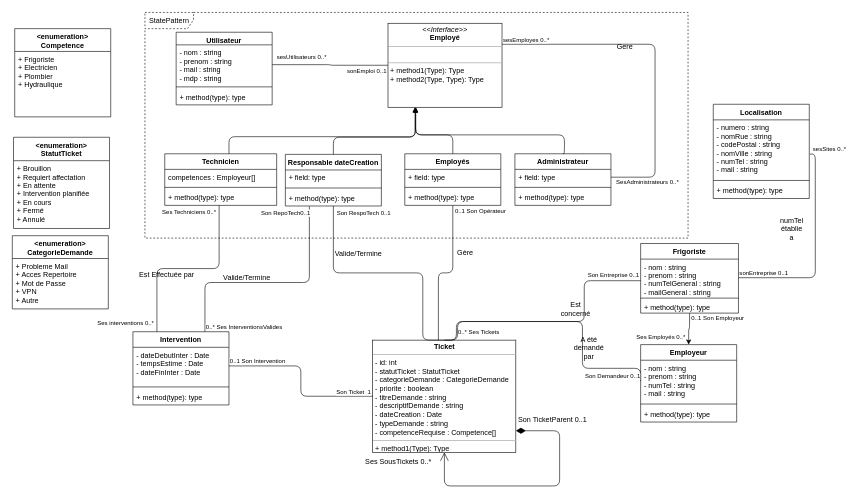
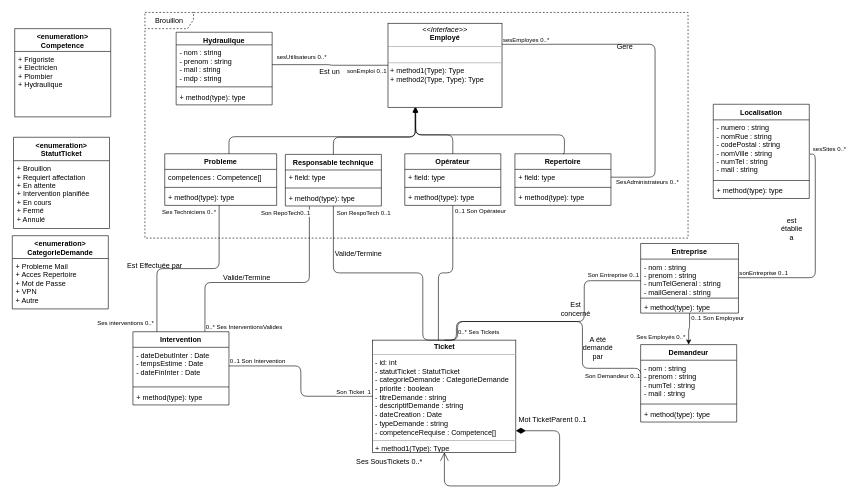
- <mxCell id="2" value="StatePattern" style="shape=umlFrame;whiteSpace=wrap;html=1;dashed=1;width=81;height=27;" parent="1" vertex="1"><mxGeometry x="241" y="20" width="905" height="376" as="geometry" /></mxCell>
+ <mxCell id="2" value="Brouillon" style="shape=umlFrame;whiteSpace=wrap;html=1;dashed=1;width=81;height=27;" parent="1" vertex="1"><mxGeometry x="241" y="20" width="905" height="376" as="geometry" /></mxCell>
- <mxCell id="28" value="Utilisateur" style="swimlane;fontStyle=1;align=center;verticalAlign=top;childLayout=stackLayout;horizontal=1;startSize=21;horizontalStack=0;resizeParent=1;resizeParentMax=0;resizeLast=0;collapsible=1;marginBottom=0;" parent="1" vertex="1"><mxGeometry x="293" y="53" width="160" height="121" as="geometry" /></mxCell>
+ <mxCell id="28" value="Hydraulique" style="swimlane;fontStyle=1;align=center;verticalAlign=top;childLayout=stackLayout;horizontal=1;startSize=21;horizontalStack=0;resizeParent=1;resizeParentMax=0;resizeLast=0;collapsible=1;marginBottom=0;" parent="1" vertex="1"><mxGeometry x="293" y="53" width="160" height="121" as="geometry" /></mxCell>
+ <mxCell id="71" value="Est un" style="text;html=1;strokeColor=none;fillColor=none;align=center;verticalAlign=middle;whiteSpace=wrap;rounded=0;" parent="1" vertex="1"><mxGeometry x="529" y="109" width="40" height="20" as="geometry" /></mxCell>
- <mxCell id="15" value="Technicien" style="swimlane;fontStyle=1;align=center;verticalAlign=top;childLayout=stackLayout;horizontal=1;startSize=26;horizontalStack=0;resizeParent=1;resizeParentMax=0;resizeLast=0;collapsible=1;marginBottom=0;" parent="1" vertex="1"><mxGeometry x="274" y="255.5" width="186.5" height="86" as="geometry"><mxRectangle x="-55" y="88" width="89" height="26" as="alternateBounds" /></mxGeometry></mxCell>
+ <mxCell id="15" value="Probleme" style="swimlane;fontStyle=1;align=center;verticalAlign=top;childLayout=stackLayout;horizontal=1;startSize=26;horizontalStack=0;resizeParent=1;resizeParentMax=0;resizeLast=0;collapsible=1;marginBottom=0;" parent="1" vertex="1"><mxGeometry x="274" y="255.5" width="186.5" height="86" as="geometry"><mxRectangle x="-55" y="88" width="89" height="26" as="alternateBounds" /></mxGeometry></mxCell>
- <mxCell id="11" value="Responsable dateCreation" style="swimlane;fontStyle=1;align=center;verticalAlign=top;childLayout=stackLayout;horizontal=1;startSize=26;horizontalStack=0;resizeParent=1;resizeParentMax=0;resizeLast=0;collapsible=1;marginBottom=0;" parent="1" vertex="1"><mxGeometry x="475" y="256.5" width="160" height="86" as="geometry" /></mxCell>
+ <mxCell id="11" value="Responsable technique" style="swimlane;fontStyle=1;align=center;verticalAlign=top;childLayout=stackLayout;horizontal=1;startSize=26;horizontalStack=0;resizeParent=1;resizeParentMax=0;resizeLast=0;collapsible=1;marginBottom=0;" parent="1" vertex="1"><mxGeometry x="475" y="256.5" width="160" height="86" as="geometry" /></mxCell>
- <mxCell id="19" value="Employés" style="swimlane;fontStyle=1;align=center;verticalAlign=top;childLayout=stackLayout;horizontal=1;startSize=26;horizontalStack=0;resizeParent=1;resizeParentMax=0;resizeLast=0;collapsible=1;marginBottom=0;" parent="1" vertex="1"><mxGeometry x="674" y="255.5" width="160" height="86" as="geometry" /></mxCell>
+ <mxCell id="19" value="Opérateur" style="swimlane;fontStyle=1;align=center;verticalAlign=top;childLayout=stackLayout;horizontal=1;startSize=26;horizontalStack=0;resizeParent=1;resizeParentMax=0;resizeLast=0;collapsible=1;marginBottom=0;" parent="1" vertex="1"><mxGeometry x="674" y="255.5" width="160" height="86" as="geometry" /></mxCell>
- <mxCell id="7" value="Administrateur" style="swimlane;fontStyle=1;align=center;verticalAlign=top;childLayout=stackLayout;horizontal=1;startSize=26;horizontalStack=0;resizeParent=1;resizeParentMax=0;resizeLast=0;collapsible=1;marginBottom=0;" parent="1" vertex="1"><mxGeometry x="857.5" y="255.5" width="160" height="86" as="geometry" /></mxCell>
+ <mxCell id="7" value="Repertoire" style="swimlane;fontStyle=1;align=center;verticalAlign=top;childLayout=stackLayout;horizontal=1;startSize=26;horizontalStack=0;resizeParent=1;resizeParentMax=0;resizeLast=0;collapsible=1;marginBottom=0;" parent="1" vertex="1"><mxGeometry x="857.5" y="255.5" width="160" height="86" as="geometry" /></mxCell>
- <mxCell id="16" value="competences : Employeur[]" style="text;strokeColor=none;fillColor=none;align=left;verticalAlign=top;spacingLeft=4;spacingRight=4;overflow=hidden;rotatable=0;points=[[0,0.5],[1,0.5]];portConstraint=eastwest;" parent="15" vertex="1"><mxGeometry y="26" width="186.5" height="26" as="geometry" /></mxCell>
+ <mxCell id="16" value="competences : Competence[]" style="text;strokeColor=none;fillColor=none;align=left;verticalAlign=top;spacingLeft=4;spacingRight=4;overflow=hidden;rotatable=0;points=[[0,0.5],[1,0.5]];portConstraint=eastwest;" parent="15" vertex="1"><mxGeometry y="26" width="186.5" height="26" as="geometry" /></mxCell>
- <mxCell id="89" value="numTel établie a" style="text;html=1;strokeColor=none;fillColor=none;align=center;verticalAlign=middle;whiteSpace=wrap;rounded=0;direction=south;" parent="1" vertex="1"><mxGeometry x="1309" y="345" width="20" height="72" as="geometry" /></mxCell>
+ <mxCell id="89" value="est établie a" style="text;html=1;strokeColor=none;fillColor=none;align=center;verticalAlign=middle;whiteSpace=wrap;rounded=0;direction=south;" parent="1" vertex="1"><mxGeometry x="1309" y="345" width="20" height="72" as="geometry" /></mxCell>
- <mxCell id="23" value="Frigoriste" style="swimlane;fontStyle=1;align=center;verticalAlign=top;childLayout=stackLayout;horizontal=1;startSize=26;horizontalStack=0;resizeParent=1;resizeParentMax=0;resizeLast=0;collapsible=1;marginBottom=0;" parent="1" vertex="1"><mxGeometry x="1067" y="405" width="163" height="116" as="geometry" /></mxCell>
+ <mxCell id="23" value="Entreprise" style="swimlane;fontStyle=1;align=center;verticalAlign=top;childLayout=stackLayout;horizontal=1;startSize=26;horizontalStack=0;resizeParent=1;resizeParentMax=0;resizeLast=0;collapsible=1;marginBottom=0;" parent="1" vertex="1"><mxGeometry x="1067" y="405" width="163" height="116" as="geometry" /></mxCell>
- <mxCell id="61" value="Gère" style="text;html=1;strokeColor=none;fillColor=none;align=center;verticalAlign=middle;whiteSpace=wrap;rounded=0;" parent="1" vertex="1"><mxGeometry x="755" y="410" width="40" height="20" as="geometry" /></mxCell>
- <mxCell id="59" value="Est Effectuée par" style="text;html=1;strokeColor=none;fillColor=none;align=center;verticalAlign=middle;whiteSpace=wrap;rounded=0;" parent="1" vertex="1"><mxGeometry x="229" y="440" width="97" height="36" as="geometry" /></mxCell>
+ <mxCell id="59" value="Est Effectuée par" style="text;html=1;strokeColor=none;fillColor=none;align=center;verticalAlign=middle;whiteSpace=wrap;rounded=0;" parent="1" vertex="1"><mxGeometry x="209" y="425" width="97" height="36" as="geometry" /></mxCell>
- <mxCell id="63" value="A été demandé par" style="text;html=1;strokeColor=none;fillColor=none;align=center;verticalAlign=middle;whiteSpace=wrap;rounded=0;" parent="1" vertex="1"><mxGeometry x="960.5" y="568.5" width="40" height="20" as="geometry" /></mxCell>
+ <mxCell id="63" value="A été demandé par" style="text;html=1;strokeColor=none;fillColor=none;align=center;verticalAlign=middle;whiteSpace=wrap;rounded=0;" parent="1" vertex="1"><mxGeometry x="975.5" y="568.5" width="40" height="20" as="geometry" /></mxCell>
- <mxCell id="3" value="Employeur" style="swimlane;fontStyle=1;align=center;verticalAlign=top;childLayout=stackLayout;horizontal=1;startSize=26;horizontalStack=0;resizeParent=1;resizeParentMax=0;resizeLast=0;collapsible=1;marginBottom=0;" parent="1" vertex="1"><mxGeometry x="1067" y="573.5" width="160" height="129" as="geometry" /></mxCell>
+ <mxCell id="3" value="Demandeur" style="swimlane;fontStyle=1;align=center;verticalAlign=top;childLayout=stackLayout;horizontal=1;startSize=26;horizontalStack=0;resizeParent=1;resizeParentMax=0;resizeLast=0;collapsible=1;marginBottom=0;" parent="1" vertex="1"><mxGeometry x="1067" y="573.5" width="160" height="129" as="geometry" /></mxCell>
- <mxCell id="92" value="Son TicketParent 0..1" style="text;html=1;align=center;verticalAlign=middle;resizable=0;points=[];autosize=1;" parent="1" vertex="1"><mxGeometry x="857" y="690" width="125" height="18" as="geometry" /></mxCell>
+ <mxCell id="92" value="Mot TicketParent 0..1" style="text;html=1;align=center;verticalAlign=middle;resizable=0;points=[];autosize=1;" parent="1" vertex="1"><mxGeometry x="857" y="690" width="125" height="18" as="geometry" /></mxCell>
- <mxCell id="91" value="Ses SousTickets 0..*" style="text;html=1;align=center;verticalAlign=middle;resizable=0;points=[];autosize=1;" parent="1" vertex="1"><mxGeometry x="603" y="760" width="120" height="18" as="geometry" /></mxCell>
+ <mxCell id="91" value="Ses SousTickets 0..*" style="text;html=1;align=center;verticalAlign=middle;resizable=0;points=[];autosize=1;" parent="1" vertex="1"><mxGeometry x="588" y="760" width="120" height="18" as="geometry" /></mxCell>
